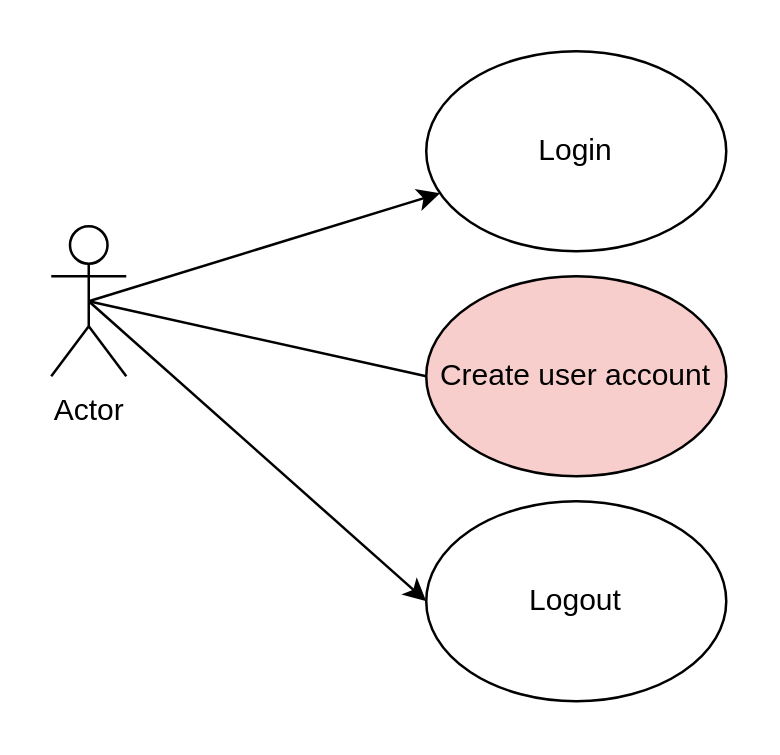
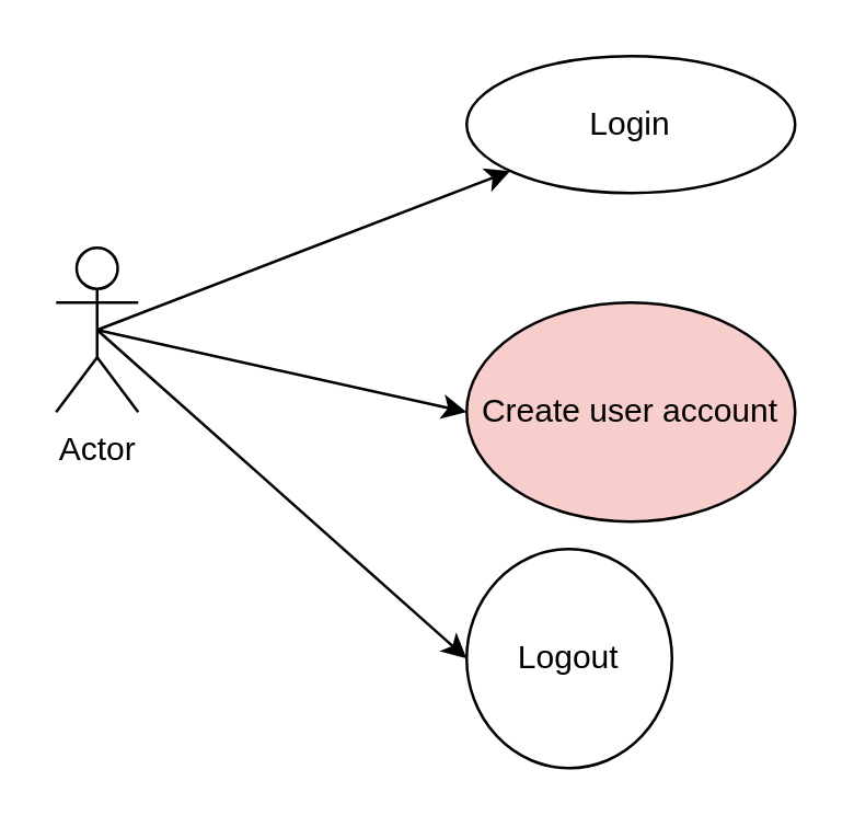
- <mxCell id="6" value="Login" style="ellipse;whiteSpace=wrap;html=1;" vertex="1" parent="1"><mxGeometry x="170" y="20" width="120" height="80" as="geometry" /></mxCell>
+ <mxCell id="6" value="Login" style="ellipse;whiteSpace=wrap;html=1;" vertex="1" parent="1"><mxGeometry x="170" y="20" width="120" height="50" as="geometry" /></mxCell>
- <mxCell id="3" style="edgeStyle=none;rounded=0;orthogonalLoop=1;jettySize=auto;html=1;exitX=0.5;exitY=0.5;exitDx=0;exitDy=0;exitPerimeter=0;entryX=0;entryY=0.5;entryDx=0;entryDy=0;endArrow=none;" edge="1" parent="1" source="5" target="7"><mxGeometry relative="1" as="geometry" /></mxCell>
+ <mxCell id="3" style="edgeStyle=none;rounded=0;orthogonalLoop=1;jettySize=auto;html=1;exitX=0.5;exitY=0.5;exitDx=0;exitDy=0;exitPerimeter=0;entryX=0;entryY=0.5;entryDx=0;entryDy=0;" edge="1" parent="1" source="5" target="7"><mxGeometry relative="1" as="geometry" /></mxCell>
- <mxCell id="8" value="Logout" style="ellipse;whiteSpace=wrap;html=1;" vertex="1" parent="1"><mxGeometry x="170" y="200" width="120" height="80" as="geometry" /></mxCell>
+ <mxCell id="8" value="Logout" style="ellipse;whiteSpace=wrap;html=1;" vertex="1" parent="1"><mxGeometry x="170" y="200" width="75" height="80" as="geometry" /></mxCell>
